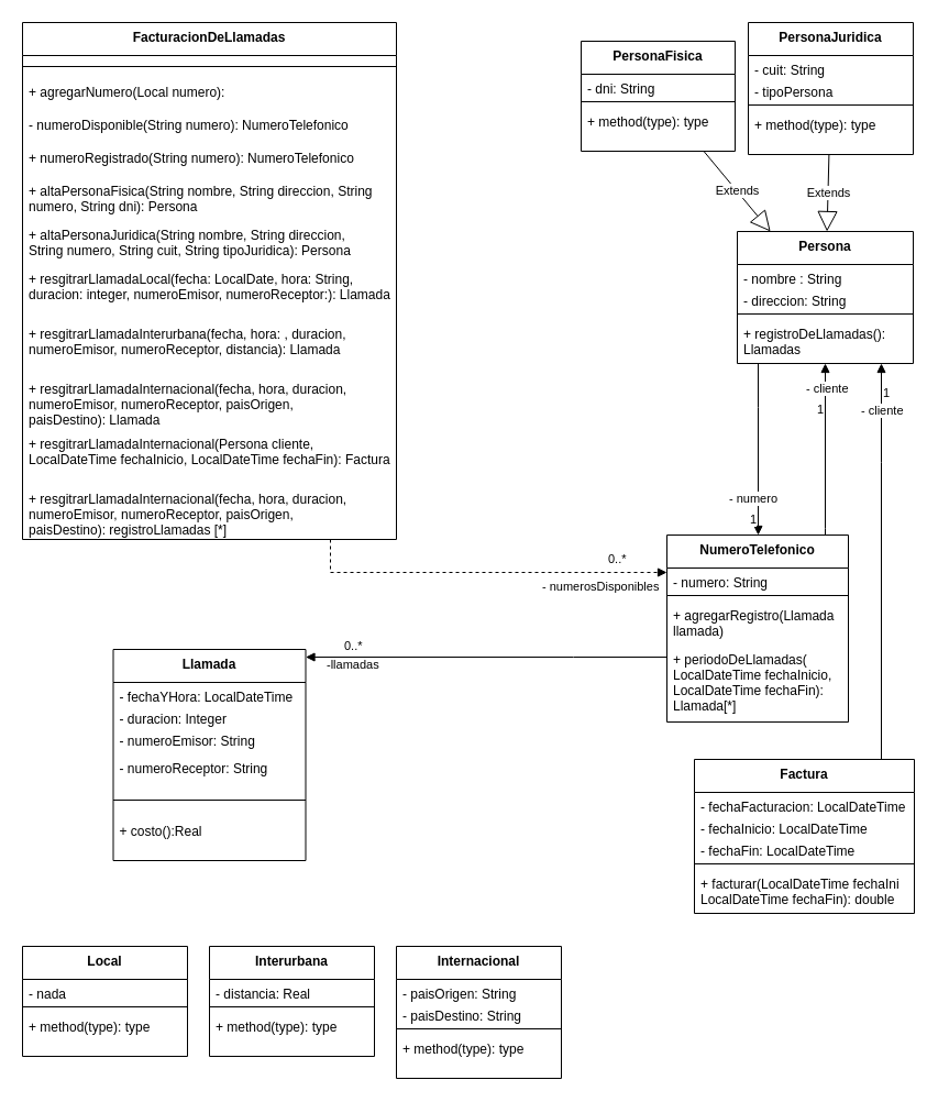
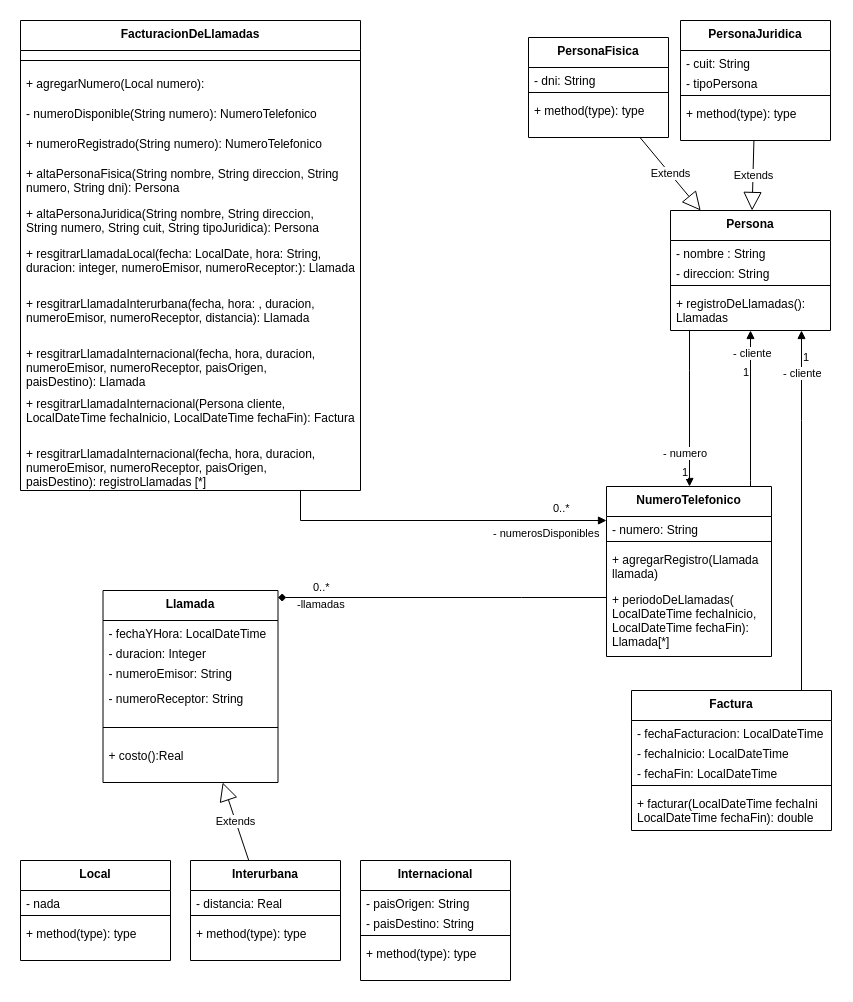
- <mxCell id="54" value="- numerosDisponibles" style="endArrow=block;endFill=1;html=1;edgeStyle=orthogonalEdgeStyle;align=left;verticalAlign=top;rounded=0;dashed=1;" edge="1" parent="1" source="7" target="49"><mxGeometry x="0.316" relative="1" as="geometry"><mxPoint x="300" y="500" as="sourcePoint" /><mxPoint x="460" y="500" as="targetPoint" /><Array as="points"><mxPoint x="300" y="520" /></Array><mxPoint as="offset" /></mxGeometry></mxCell>
+ <mxCell id="54" value="- numerosDisponibles" style="endArrow=block;endFill=1;html=1;edgeStyle=orthogonalEdgeStyle;align=left;verticalAlign=top;rounded=0;" edge="1" parent="1" source="7" target="49"><mxGeometry x="0.316" relative="1" as="geometry"><mxPoint x="300" y="500" as="sourcePoint" /><mxPoint x="460" y="500" as="targetPoint" /><Array as="points"><mxPoint x="300" y="520" /></Array><mxPoint as="offset" /></mxGeometry></mxCell>
- <mxCell id="58" value="-llamadas" style="endArrow=block;endFill=1;html=1;edgeStyle=orthogonalEdgeStyle;align=left;verticalAlign=top;rounded=0;" edge="1" parent="1" source="49" target="28"><mxGeometry x="0.893" y="-6" relative="1" as="geometry"><mxPoint x="375" y="593" as="sourcePoint" /><mxPoint x="535" y="593" as="targetPoint" /><Array as="points"><mxPoint x="521" y="597" /><mxPoint x="521" y="597" /></Array><mxPoint as="offset" /></mxGeometry></mxCell>
+ <mxCell id="58" value="-llamadas" style="endArrow=diamond;endFill=1;html=1;edgeStyle=orthogonalEdgeStyle;align=left;verticalAlign=top;rounded=0;" edge="1" parent="1" source="49" target="28"><mxGeometry x="0.893" y="-6" relative="1" as="geometry"><mxPoint x="375" y="593" as="sourcePoint" /><mxPoint x="535" y="593" as="targetPoint" /><Array as="points"><mxPoint x="521" y="597" /><mxPoint x="521" y="597" /></Array><mxPoint as="offset" /></mxGeometry></mxCell>
+ <mxCell id="48" value="Extends" style="endArrow=block;endSize=16;endFill=0;html=1;rounded=0;" edge="1" parent="1" source="39" target="28"><mxGeometry width="160" relative="1" as="geometry"><mxPoint x="497.5" y="831" as="sourcePoint" /><mxPoint x="610" y="733.987" as="targetPoint" /></mxGeometry></mxCell>
